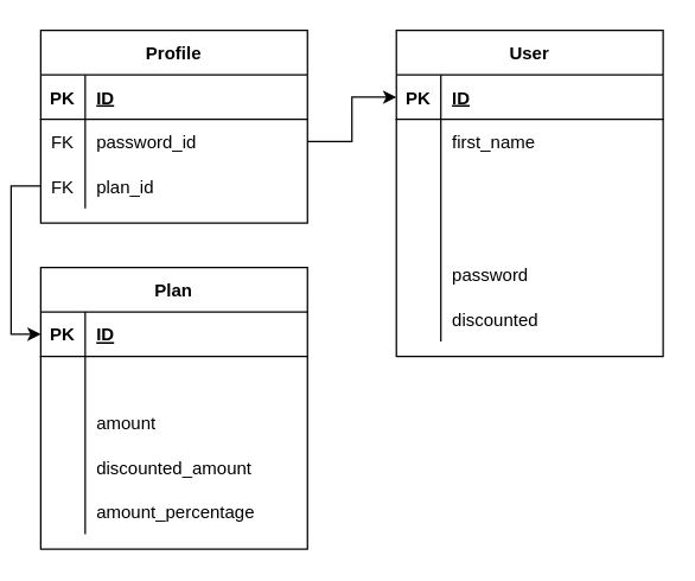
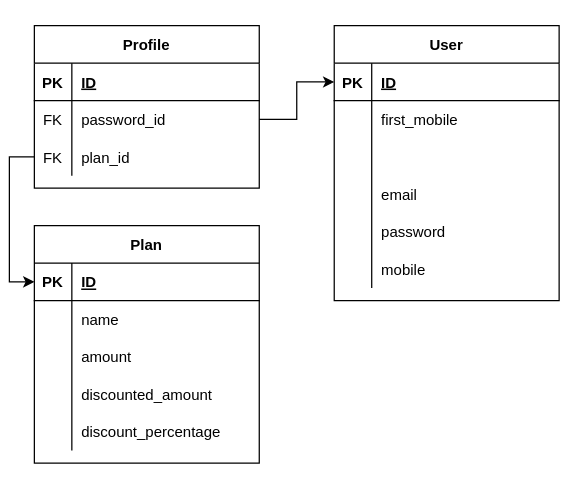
- <mxCell id="8" value="first_name" style="shape=partialRectangle;connectable=0;fillColor=none;top=0;left=0;bottom=0;right=0;align=left;spacingLeft=6;overflow=hidden;" vertex="1" parent="6"><mxGeometry x="30" width="150" height="30" as="geometry"><mxRectangle width="150" height="30" as="alternateBounds" /></mxGeometry></mxCell>
+ <mxCell id="8" value="first_mobile" style="shape=partialRectangle;connectable=0;fillColor=none;top=0;left=0;bottom=0;right=0;align=left;spacingLeft=6;overflow=hidden;" vertex="1" parent="6"><mxGeometry x="30" width="150" height="30" as="geometry"><mxRectangle width="150" height="30" as="alternateBounds" /></mxGeometry></mxCell>
+ <mxCell id="13" value="email" style="shape=partialRectangle;connectable=0;fillColor=none;top=0;left=0;bottom=0;right=0;align=left;spacingLeft=6;overflow=hidden;" vertex="1" parent="11"><mxGeometry x="30" width="150" height="30" as="geometry"><mxRectangle width="150" height="30" as="alternateBounds" /></mxGeometry></mxCell>
- <mxCell id="19" value="discounted" style="shape=partialRectangle;connectable=0;fillColor=none;top=0;left=0;bottom=0;right=0;align=left;spacingLeft=6;overflow=hidden;" vertex="1" parent="17"><mxGeometry x="30" width="150" height="30" as="geometry"><mxRectangle width="150" height="30" as="alternateBounds" /></mxGeometry></mxCell>
+ <mxCell id="19" value="mobile" style="shape=partialRectangle;connectable=0;fillColor=none;top=0;left=0;bottom=0;right=0;align=left;spacingLeft=6;overflow=hidden;" vertex="1" parent="17"><mxGeometry x="30" width="150" height="30" as="geometry"><mxRectangle width="150" height="30" as="alternateBounds" /></mxGeometry></mxCell>
+ <mxCell id="37" value="name" style="shape=partialRectangle;connectable=0;fillColor=none;top=0;left=0;bottom=0;right=0;align=left;spacingLeft=6;overflow=hidden;" vertex="1" parent="35"><mxGeometry x="30" width="150" height="30" as="geometry"><mxRectangle width="150" height="30" as="alternateBounds" /></mxGeometry></mxCell>
- <mxCell id="46" value="amount_percentage" style="shape=partialRectangle;connectable=0;fillColor=none;top=0;left=0;bottom=0;right=0;align=left;spacingLeft=6;overflow=hidden;" vertex="1" parent="44"><mxGeometry x="30" width="150" height="30" as="geometry"><mxRectangle width="150" height="30" as="alternateBounds" /></mxGeometry></mxCell>
+ <mxCell id="46" value="discount_percentage" style="shape=partialRectangle;connectable=0;fillColor=none;top=0;left=0;bottom=0;right=0;align=left;spacingLeft=6;overflow=hidden;" vertex="1" parent="44"><mxGeometry x="30" width="150" height="30" as="geometry"><mxRectangle width="150" height="30" as="alternateBounds" /></mxGeometry></mxCell>
